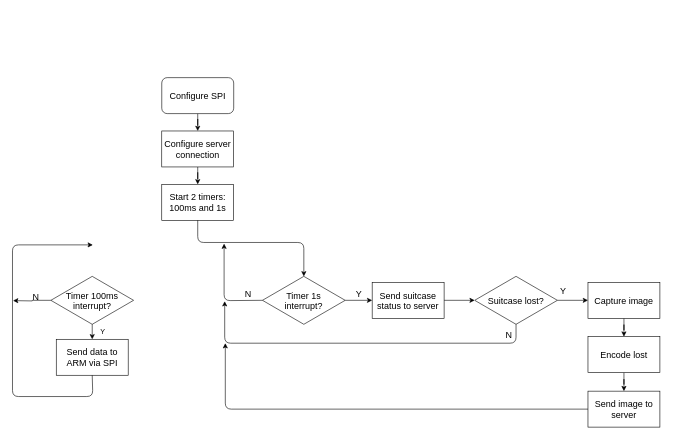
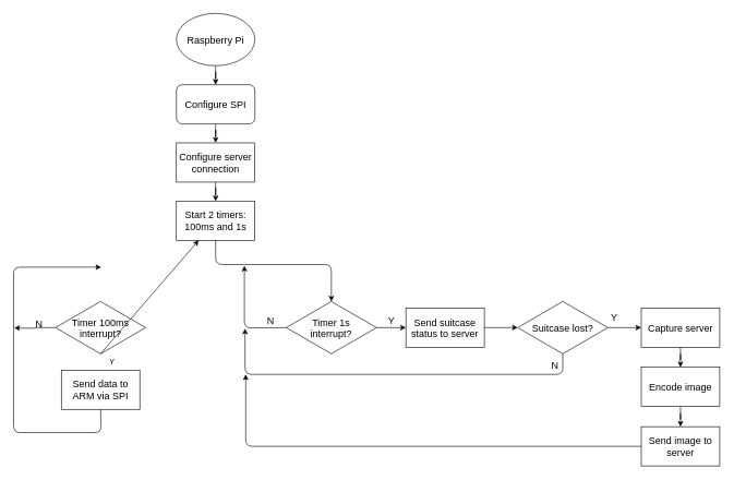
+ <mxCell id="22" value="&lt;font style=&quot;font-size: 15px&quot;&gt;Raspberry Pi&lt;/font&gt;" style="ellipse;whiteSpace=wrap;html=1;" parent="1" vertex="1"><mxGeometry x="269" y="20" width="120" height="80" as="geometry" /></mxCell>
+ <mxCell id="21" value="" style="edgeStyle=orthogonalEdgeStyle;rounded=0;orthogonalLoop=1;jettySize=auto;html=1;" parent="1" source="22" target="20" edge="1"><mxGeometry relative="1" as="geometry" /></mxCell>
- <mxCell id="30" value="&lt;font style=&quot;font-size: 15px&quot;&gt;Capture image&lt;/font&gt;&lt;br&gt;" style="rounded=0;whiteSpace=wrap;html=1;" vertex="1" parent="1"><mxGeometry x="980" y="470.5" width="120" height="60" as="geometry" /></mxCell>
+ <mxCell id="30" value="&lt;font style=&quot;font-size: 15px&quot;&gt;Capture server&lt;/font&gt;&lt;br&gt;" style="rounded=0;whiteSpace=wrap;html=1;" vertex="1" parent="1"><mxGeometry x="980" y="470.5" width="120" height="60" as="geometry" /></mxCell>
- <mxCell id="15" value="" style="endArrow=classic;html=1;entryX=0.5;entryY=0;entryDx=0;entryDy=0;exitX=0.5;exitY=1;exitDx=0;exitDy=0;" parent="1" source="7" target="12" edge="1"><mxGeometry width="50" height="50" relative="1" as="geometry"><mxPoint x="84" y="1056" as="sourcePoint" /><mxPoint x="134" y="1006" as="targetPoint" /></mxGeometry></mxCell>
+ <mxCell id="15" value="" style="endArrow=classic;html=1;exitX=0.5;exitY=1;exitDx=0;exitDy=0;" parent="1" source="7" target="5" edge="1"><mxGeometry width="50" height="50" relative="1" as="geometry"><mxPoint x="84" y="1056" as="sourcePoint" /><mxPoint x="134" y="1006" as="targetPoint" /></mxGeometry></mxCell>
- <mxCell id="33" value="&lt;font style=&quot;font-size: 15px&quot;&gt;Encode lost&lt;/font&gt;&lt;br&gt;" style="rounded=0;whiteSpace=wrap;html=1;" vertex="1" parent="1"><mxGeometry x="980" y="561" width="120" height="60" as="geometry" /></mxCell>
+ <mxCell id="33" value="&lt;font style=&quot;font-size: 15px&quot;&gt;Encode image&lt;/font&gt;&lt;br&gt;" style="rounded=0;whiteSpace=wrap;html=1;" vertex="1" parent="1"><mxGeometry x="980" y="561" width="120" height="60" as="geometry" /></mxCell>
